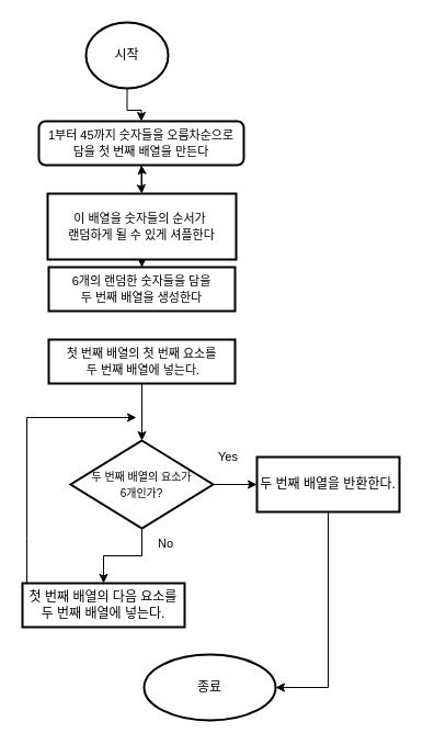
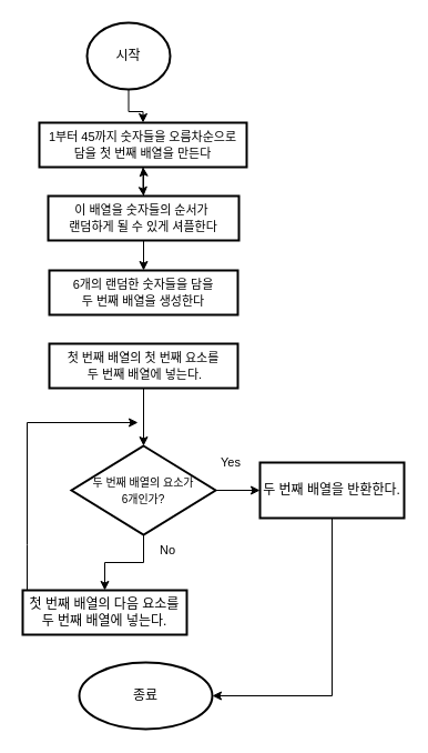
- <mxCell id="5" value="&lt;font style=&quot;font-size: 11px&quot;&gt;1부터 45까지 숫자들을 오름차순으로&lt;br&gt;담을 첫 번째 배열을&amp;nbsp;만든다&lt;/font&gt;" style="whiteSpace=wrap;html=1;strokeWidth=2;rounded=1;" vertex="1" parent="1"><mxGeometry x="35" y="110" width="187" height="40" as="geometry" /></mxCell>
+ <mxCell id="5" value="&lt;font style=&quot;font-size: 11px&quot;&gt;1부터 45까지 숫자들을 오름차순으로&lt;br&gt;담을 첫 번째 배열을&amp;nbsp;만든다&lt;/font&gt;" style="whiteSpace=wrap;html=1;strokeWidth=2;" vertex="1" parent="1"><mxGeometry x="35" y="110" width="187" height="40" as="geometry" /></mxCell>
- <mxCell id="8" value="&lt;span style=&quot;font-size: 11px&quot;&gt;이 배열을 숫자들의 순서가&amp;nbsp;&lt;br&gt;랜덤하게 될 수 있게 셔플한다&lt;/span&gt;" style="whiteSpace=wrap;html=1;strokeWidth=2;" vertex="1" parent="1"><mxGeometry x="43" y="176" width="172" height="60" as="geometry" /></mxCell>
+ <mxCell id="8" value="&lt;span style=&quot;font-size: 11px&quot;&gt;이 배열을 숫자들의 순서가&amp;nbsp;&lt;br&gt;랜덤하게 될 수 있게 셔플한다&lt;/span&gt;" style="whiteSpace=wrap;html=1;strokeWidth=2;" vertex="1" parent="1"><mxGeometry x="43" y="176" width="172" height="40" as="geometry" /></mxCell>
- <mxCell id="20" value="종료" style="ellipse;whiteSpace=wrap;html=1;strokeWidth=2;" vertex="1" parent="1"><mxGeometry x="131" y="596" width="120" height="60" as="geometry" /></mxCell>
+ <mxCell id="20" value="종료" style="ellipse;whiteSpace=wrap;html=1;strokeWidth=2;" vertex="1" parent="1"><mxGeometry x="71" y="596" width="120" height="60" as="geometry" /></mxCell>
